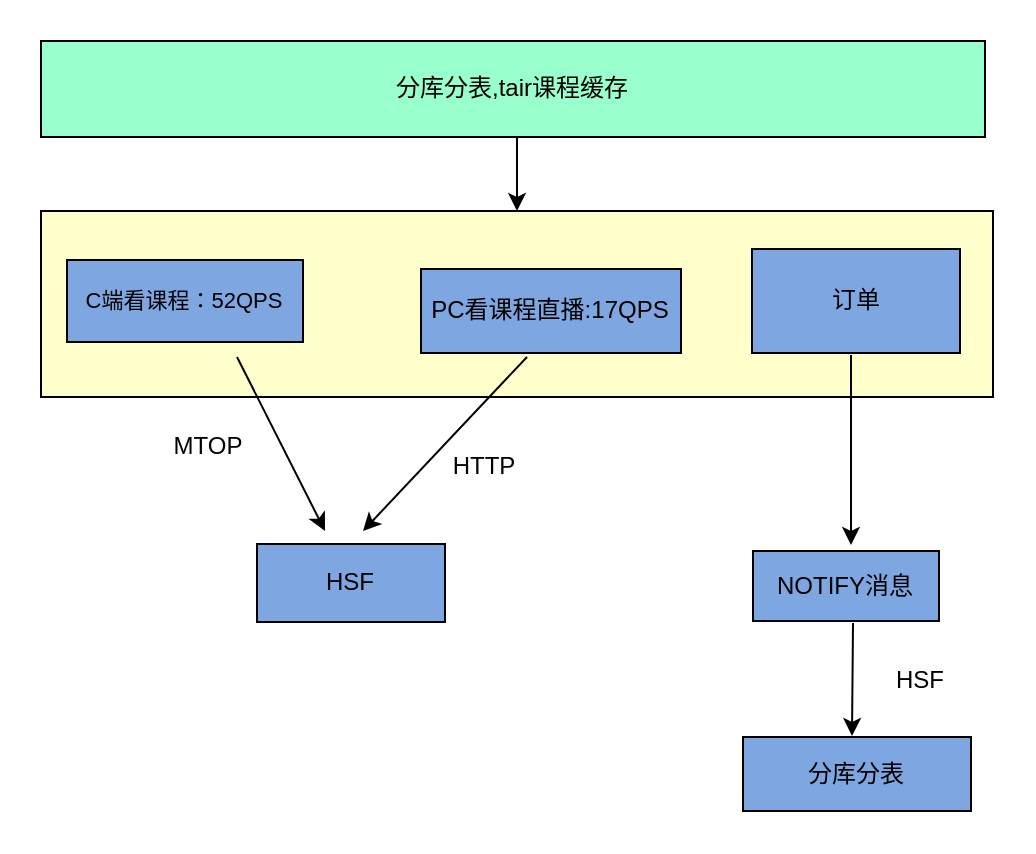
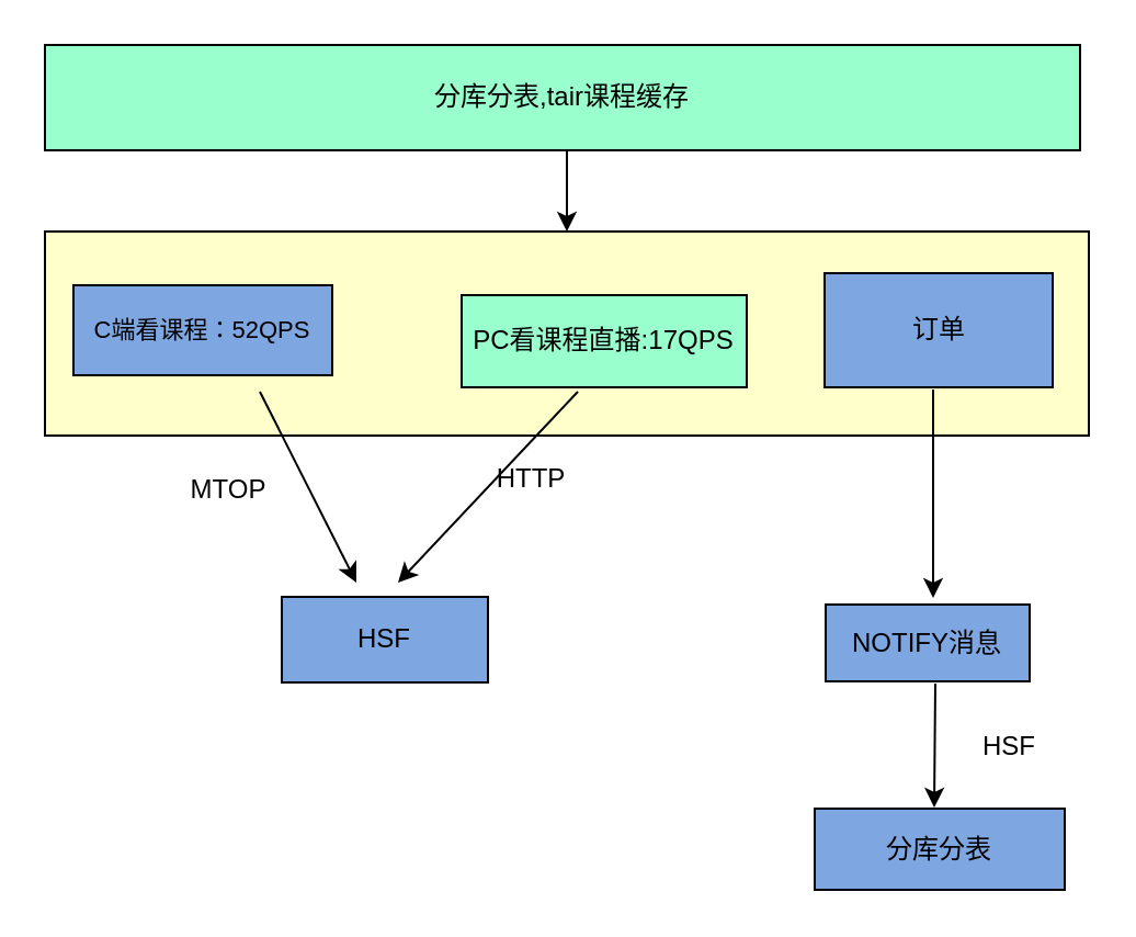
- <mxCell id="4" value="PC看课程直播:17QPS" style="rounded=0;whiteSpace=wrap;html=1;fillColor=#7EA6E0;" vertex="1" parent="1"><mxGeometry x="210" y="134" width="130" height="42" as="geometry" /></mxCell>
+ <mxCell id="4" value="PC看课程直播:17QPS" style="rounded=0;whiteSpace=wrap;html=1;fillColor=#99ffcc;" vertex="1" parent="1"><mxGeometry x="210" y="134" width="130" height="42" as="geometry" /></mxCell>
- <mxCell id="10" value="HTTP" style="text;html=1;strokeColor=none;fillColor=none;align=center;verticalAlign=middle;whiteSpace=wrap;rounded=0;" vertex="1" parent="1"><mxGeometry x="222" y="223" width="40" height="20" as="geometry" /></mxCell>
+ <mxCell id="10" value="HTTP" style="text;html=1;strokeColor=none;fillColor=none;align=center;verticalAlign=middle;whiteSpace=wrap;rounded=0;" vertex="1" parent="1"><mxGeometry x="222" y="208" width="40" height="20" as="geometry" /></mxCell>
